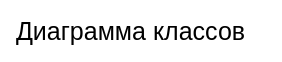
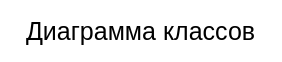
- <mxCell id="2" value="&lt;font style=&quot;font-size: 25px&quot;&gt;Диаграмма классов&lt;/font&gt;" style="text;html=1;align=center;verticalAlign=middle;resizable=0;points=[];autosize=1;strokeColor=none;" vertex="1" parent="1"><mxGeometry x="10" y="20" width="240" height="20" as="geometry" /></mxCell>
+ <mxCell id="2" value="&lt;font style=&quot;font-size: 25px&quot;&gt;Диаграмма классов&lt;/font&gt;" style="text;html=1;align=center;verticalAlign=middle;resizable=0;points=[];autosize=1;strokeColor=none;" vertex="1" parent="1"><mxGeometry x="20" y="20" width="240" height="20" as="geometry" /></mxCell>
